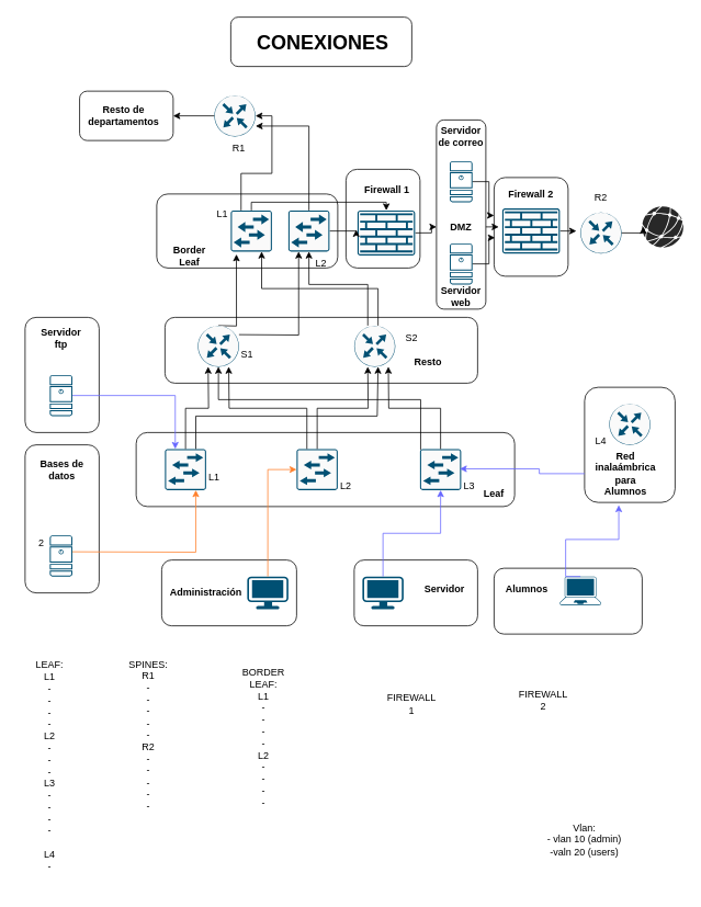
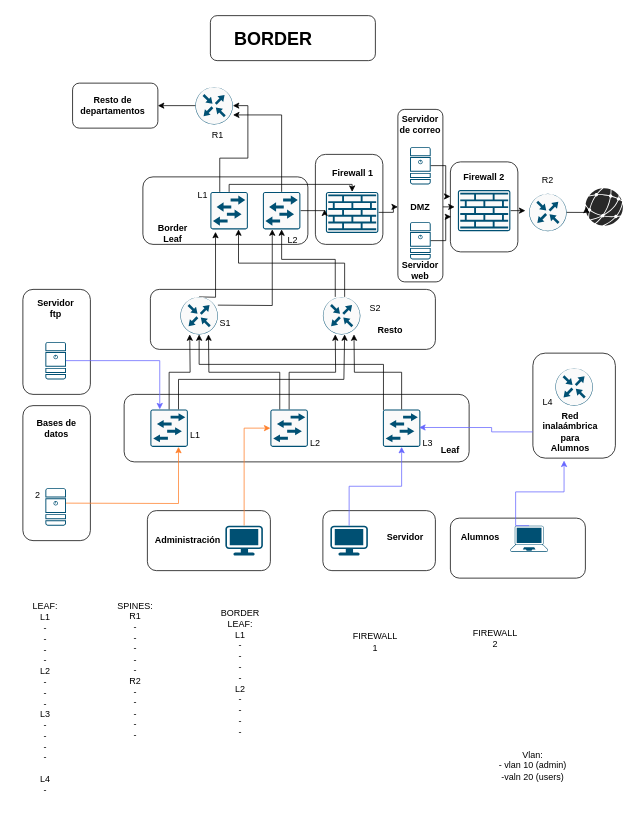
- <mxCell id="84" value="&lt;h1 style=&quot;margin-top: 0px;&quot;&gt;CONEXIONES&lt;/h1&gt;" style="text;html=1;whiteSpace=wrap;overflow=hidden;rounded=0;" vertex="1" parent="1"><mxGeometry x="310" y="30" width="180" height="40" as="geometry" /></mxCell>
+ <mxCell id="84" value="&lt;h1 style=&quot;margin-top: 0px;&quot;&gt;BORDER&lt;/h1&gt;" style="text;html=1;whiteSpace=wrap;overflow=hidden;rounded=0;" vertex="1" parent="1"><mxGeometry x="310" y="30" width="180" height="40" as="geometry" /></mxCell>
